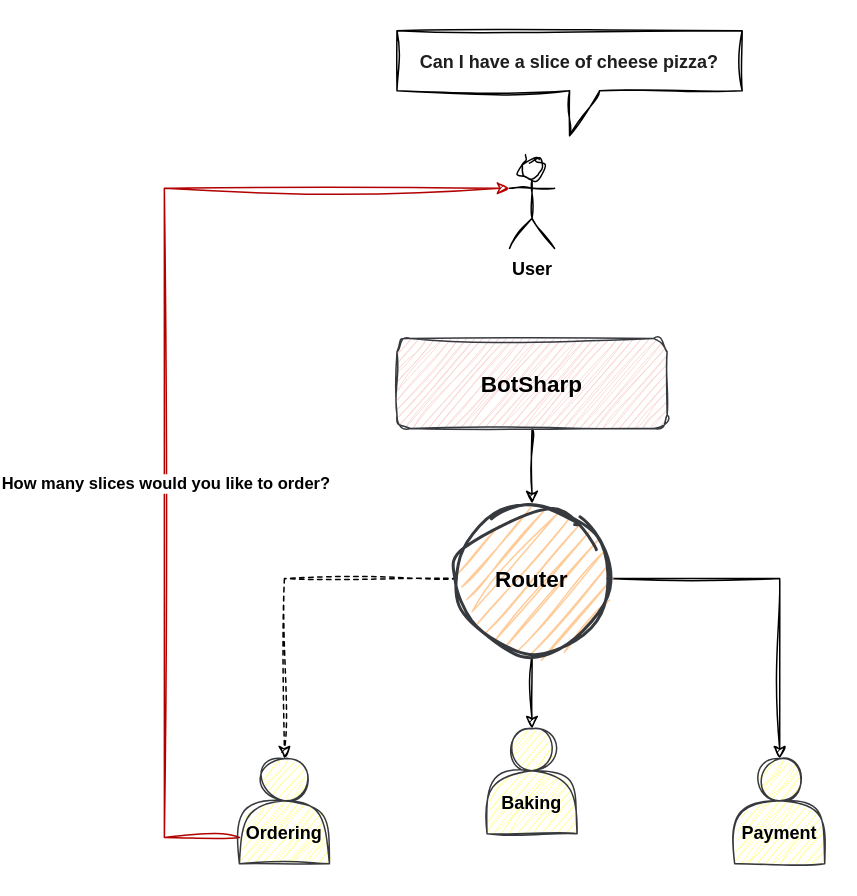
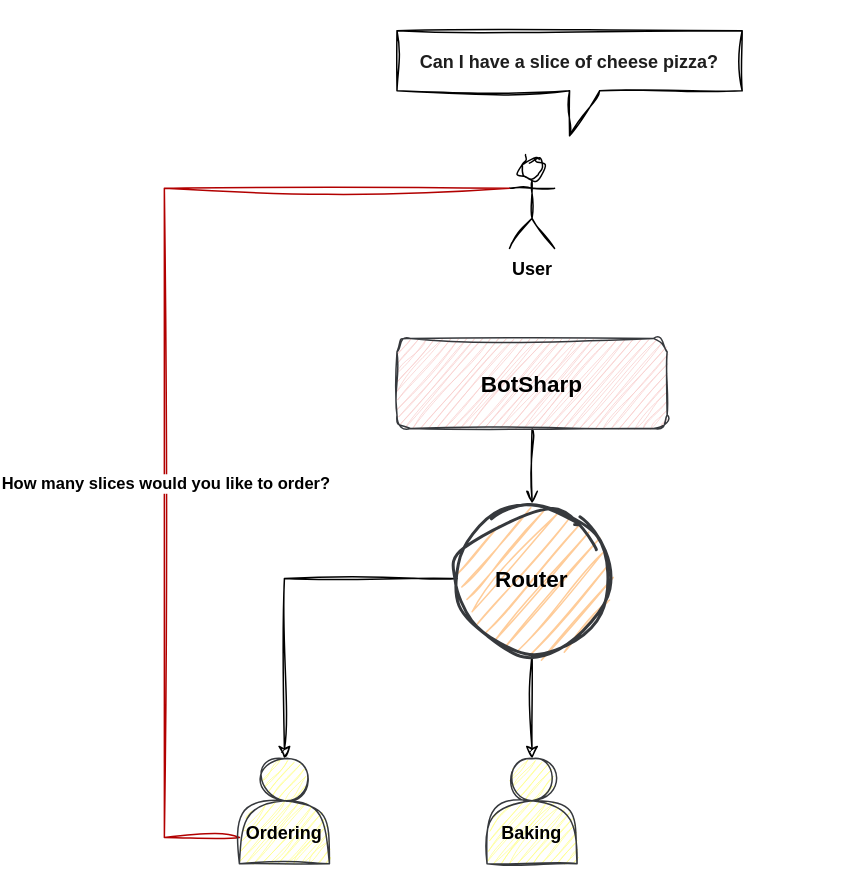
- <mxCell id="10" style="edgeStyle=orthogonalEdgeStyle;rounded=0;orthogonalLoop=1;jettySize=auto;html=1;exitX=0;exitY=0.75;exitDx=0;exitDy=0;entryX=0;entryY=0.333;entryDx=0;entryDy=0;entryPerimeter=0;fillColor=#e51400;strokeColor=#B20000;sketch=1;curveFitting=1;jiggle=2;" edge="1" parent="1" source="12" target="4"><mxGeometry relative="1" as="geometry"><Array as="points"><mxPoint x="20" y="558" /><mxPoint x="20" y="125" /></Array></mxGeometry></mxCell>
+ <mxCell id="10" style="edgeStyle=orthogonalEdgeStyle;rounded=0;orthogonalLoop=1;jettySize=auto;html=1;exitX=0;exitY=0.75;exitDx=0;exitDy=0;entryX=0;entryY=0.333;entryDx=0;entryDy=0;entryPerimeter=0;fillColor=#e51400;strokeColor=#B20000;sketch=1;curveFitting=1;jiggle=2;endArrow=none;" edge="1" parent="1" source="12" target="4"><mxGeometry relative="1" as="geometry"><Array as="points"><mxPoint x="20" y="558" /><mxPoint x="20" y="125" /></Array></mxGeometry></mxCell>
- <mxCell id="2" style="edgeStyle=orthogonalEdgeStyle;rounded=0;orthogonalLoop=1;jettySize=auto;html=1;exitX=0.5;exitY=1;exitDx=0;exitDy=0;sketch=1;curveFitting=1;jiggle=2;" edge="1" parent="1" source="3" target="9"><mxGeometry relative="1" as="geometry" /></mxCell>
+ <mxCell id="2" style="edgeStyle=orthogonalEdgeStyle;rounded=0;orthogonalLoop=1;jettySize=auto;html=1;exitX=0.5;exitY=1;exitDx=0;exitDy=0;sketch=1;curveFitting=1;jiggle=2;endArrow=open;" edge="1" parent="1" source="3" target="9"><mxGeometry relative="1" as="geometry" /></mxCell>
- <mxCell id="6" style="edgeStyle=orthogonalEdgeStyle;rounded=0;orthogonalLoop=1;jettySize=auto;html=1;exitX=0;exitY=0.5;exitDx=0;exitDy=0;exitPerimeter=0;entryX=0.5;entryY=0;entryDx=0;entryDy=0;sketch=1;curveFitting=1;jiggle=2;dashed=1;" edge="1" parent="1" source="9" target="12"><mxGeometry relative="1" as="geometry" /></mxCell>
+ <mxCell id="6" style="edgeStyle=orthogonalEdgeStyle;rounded=0;orthogonalLoop=1;jettySize=auto;html=1;exitX=0;exitY=0.5;exitDx=0;exitDy=0;exitPerimeter=0;entryX=0.5;entryY=0;entryDx=0;entryDy=0;sketch=1;curveFitting=1;jiggle=2;" edge="1" parent="1" source="9" target="12"><mxGeometry relative="1" as="geometry" /></mxCell>
- <mxCell id="8" style="edgeStyle=orthogonalEdgeStyle;rounded=0;orthogonalLoop=1;jettySize=auto;html=1;exitX=1;exitY=0.5;exitDx=0;exitDy=0;exitPerimeter=0;entryX=0.5;entryY=0;entryDx=0;entryDy=0;sketch=1;curveFitting=1;jiggle=2;" edge="1" parent="1" source="9" target="14"><mxGeometry relative="1" as="geometry" /></mxCell>
- <mxCell id="13" value="&lt;b&gt;&lt;br&gt;&lt;br&gt;Baking&lt;br&gt;&lt;/b&gt;" style="shape=actor;whiteSpace=wrap;html=1;fillColor=#ffff88;strokeColor=#36393d;sketch=1;curveFitting=1;jiggle=2;" vertex="1" parent="1"><mxGeometry x="235" y="485" width="60" height="70" as="geometry" /></mxCell>
+ <mxCell id="13" value="&lt;b&gt;&lt;br&gt;&lt;br&gt;Baking&lt;br&gt;&lt;/b&gt;" style="shape=actor;whiteSpace=wrap;html=1;fillColor=#ffff88;strokeColor=#36393d;sketch=1;curveFitting=1;jiggle=2;" vertex="1" parent="1"><mxGeometry x="235" y="505" width="60" height="70" as="geometry" /></mxCell>
- <mxCell id="14" value="&lt;b&gt;&lt;br&gt;&lt;br&gt;Payment&lt;br&gt;&lt;/b&gt;" style="shape=actor;whiteSpace=wrap;html=1;fillColor=#ffff88;strokeColor=#36393d;sketch=1;curveFitting=1;jiggle=2;" vertex="1" parent="1"><mxGeometry x="400" y="505" width="60" height="70" as="geometry" /></mxCell>
